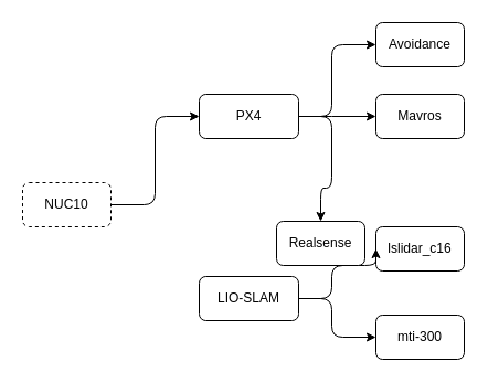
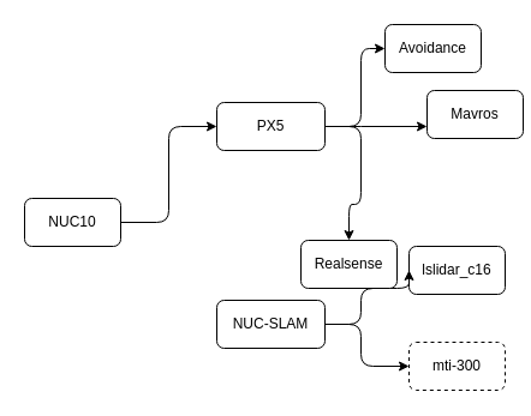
- <mxCell id="12" value="Avoidance" style="rounded=1;whiteSpace=wrap;html=1;" vertex="1" parent="1"><mxGeometry x="340" y="20" width="80" height="40" as="geometry" /></mxCell>
+ <mxCell id="12" value="Avoidance" style="rounded=1;whiteSpace=wrap;html=1;" vertex="1" parent="1"><mxGeometry x="320" y="20" width="80" height="40" as="geometry" /></mxCell>
- <mxCell id="3" value="PX4" style="rounded=1;whiteSpace=wrap;html=1;" parent="1" vertex="1"><mxGeometry x="180" y="85" width="90" height="40" as="geometry" /></mxCell>
+ <mxCell id="3" value="PX5" style="rounded=1;whiteSpace=wrap;html=1;" parent="1" vertex="1"><mxGeometry x="180" y="85" width="90" height="40" as="geometry" /></mxCell>
- <mxCell id="13" value="Mavros" style="rounded=1;whiteSpace=wrap;html=1;" vertex="1" parent="1"><mxGeometry x="340" y="85" width="80" height="40" as="geometry" /></mxCell>
+ <mxCell id="13" value="Mavros" style="rounded=1;whiteSpace=wrap;html=1;" vertex="1" parent="1"><mxGeometry x="355" y="75" width="80" height="40" as="geometry" /></mxCell>
- <mxCell id="6" value="NUC10" style="rounded=1;whiteSpace=wrap;html=1;dashed=1;" parent="1" vertex="1"><mxGeometry x="20" y="165" width="80" height="40" as="geometry" /></mxCell>
+ <mxCell id="6" value="NUC10" style="rounded=1;whiteSpace=wrap;html=1;" parent="1" vertex="1"><mxGeometry x="20" y="165" width="80" height="40" as="geometry" /></mxCell>
- <mxCell id="5" value="LIO-SLAM" style="rounded=1;whiteSpace=wrap;html=1;" parent="1" vertex="1"><mxGeometry x="180" y="250" width="90" height="40" as="geometry" /></mxCell>
+ <mxCell id="5" value="NUC-SLAM" style="rounded=1;whiteSpace=wrap;html=1;" parent="1" vertex="1"><mxGeometry x="180" y="250" width="90" height="40" as="geometry" /></mxCell>
- <mxCell id="8" value="mti-300" style="rounded=1;whiteSpace=wrap;html=1;" parent="1" vertex="1"><mxGeometry x="340" y="285" width="80" height="40" as="geometry" /></mxCell>
+ <mxCell id="8" value="mti-300" style="rounded=1;whiteSpace=wrap;html=1;dashed=1;" parent="1" vertex="1"><mxGeometry x="340" y="285" width="80" height="40" as="geometry" /></mxCell>
